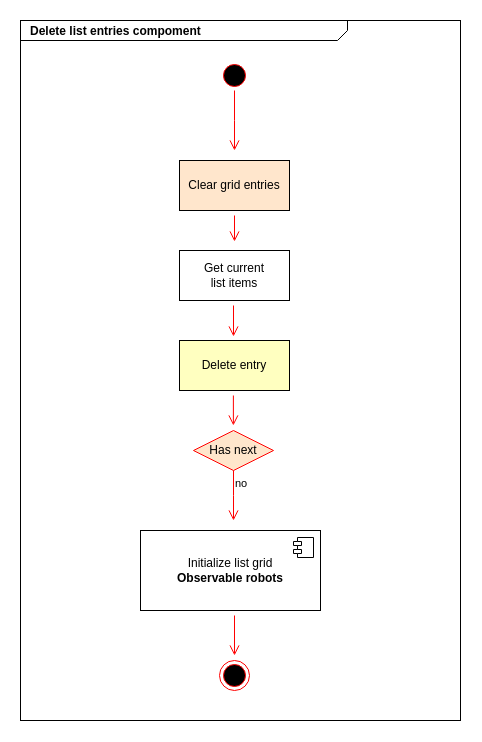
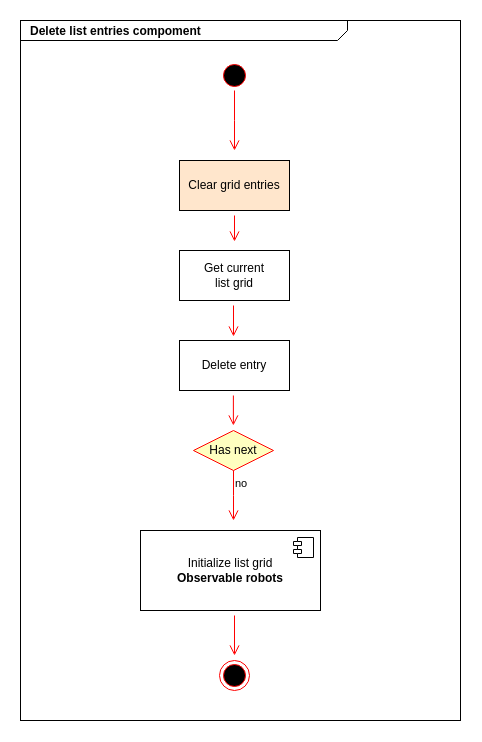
- <mxCell id="6" value="Get current&lt;br&gt;list items" style="html=1;whiteSpace=wrap;" parent="1" vertex="1"><mxGeometry x="179" y="250" width="110" height="50" as="geometry" /></mxCell>
+ <mxCell id="6" value="Get current&lt;br&gt;list grid" style="html=1;whiteSpace=wrap;" parent="1" vertex="1"><mxGeometry x="179" y="250" width="110" height="50" as="geometry" /></mxCell>
- <mxCell id="7" value="Delete entry" style="html=1;whiteSpace=wrap;fillColor=#ffffc0;" parent="1" vertex="1"><mxGeometry x="179" y="340" width="110" height="50" as="geometry" /></mxCell>
+ <mxCell id="7" value="Delete entry" style="html=1;whiteSpace=wrap;" parent="1" vertex="1"><mxGeometry x="179" y="340" width="110" height="50" as="geometry" /></mxCell>
- <mxCell id="10" value="Has next" style="rhombus;whiteSpace=wrap;html=1;fontColor=#000000;fillColor=#ffe6cc;strokeColor=#ff0000;" parent="1" vertex="1"><mxGeometry x="193" y="430" width="80" height="40" as="geometry" /></mxCell>
+ <mxCell id="10" value="Has next" style="rhombus;whiteSpace=wrap;html=1;fontColor=#000000;fillColor=#ffffc0;strokeColor=#ff0000;" parent="1" vertex="1"><mxGeometry x="193" y="430" width="80" height="40" as="geometry" /></mxCell>
